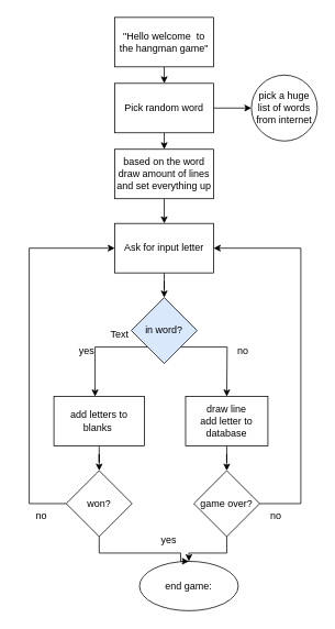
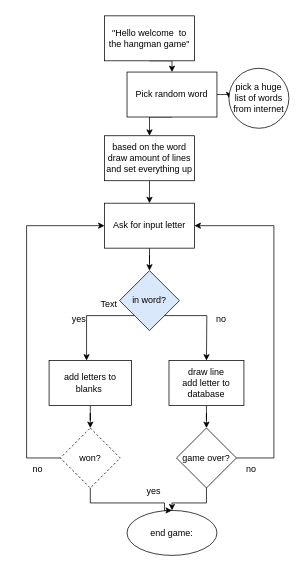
- <mxCell id="6" value="Pick random word" style="rounded=0;whiteSpace=wrap;html=1;" parent="1" vertex="1"><mxGeometry x="139" y="100" width="120" height="60" as="geometry" /></mxCell>
+ <mxCell id="6" value="Pick random word" style="rounded=0;whiteSpace=wrap;html=1;" parent="1" vertex="1"><mxGeometry x="169" y="95" width="120" height="60" as="geometry" /></mxCell>
- <mxCell id="28" value="won?" style="rhombus;whiteSpace=wrap;html=1;rounded=0;" parent="1" vertex="1"><mxGeometry x="80" y="570" width="80" height="80" as="geometry" /></mxCell>
+ <mxCell id="28" value="won?" style="rhombus;whiteSpace=wrap;html=1;rounded=0;dashed=1;" parent="1" vertex="1"><mxGeometry x="80" y="570" width="80" height="80" as="geometry" /></mxCell>
